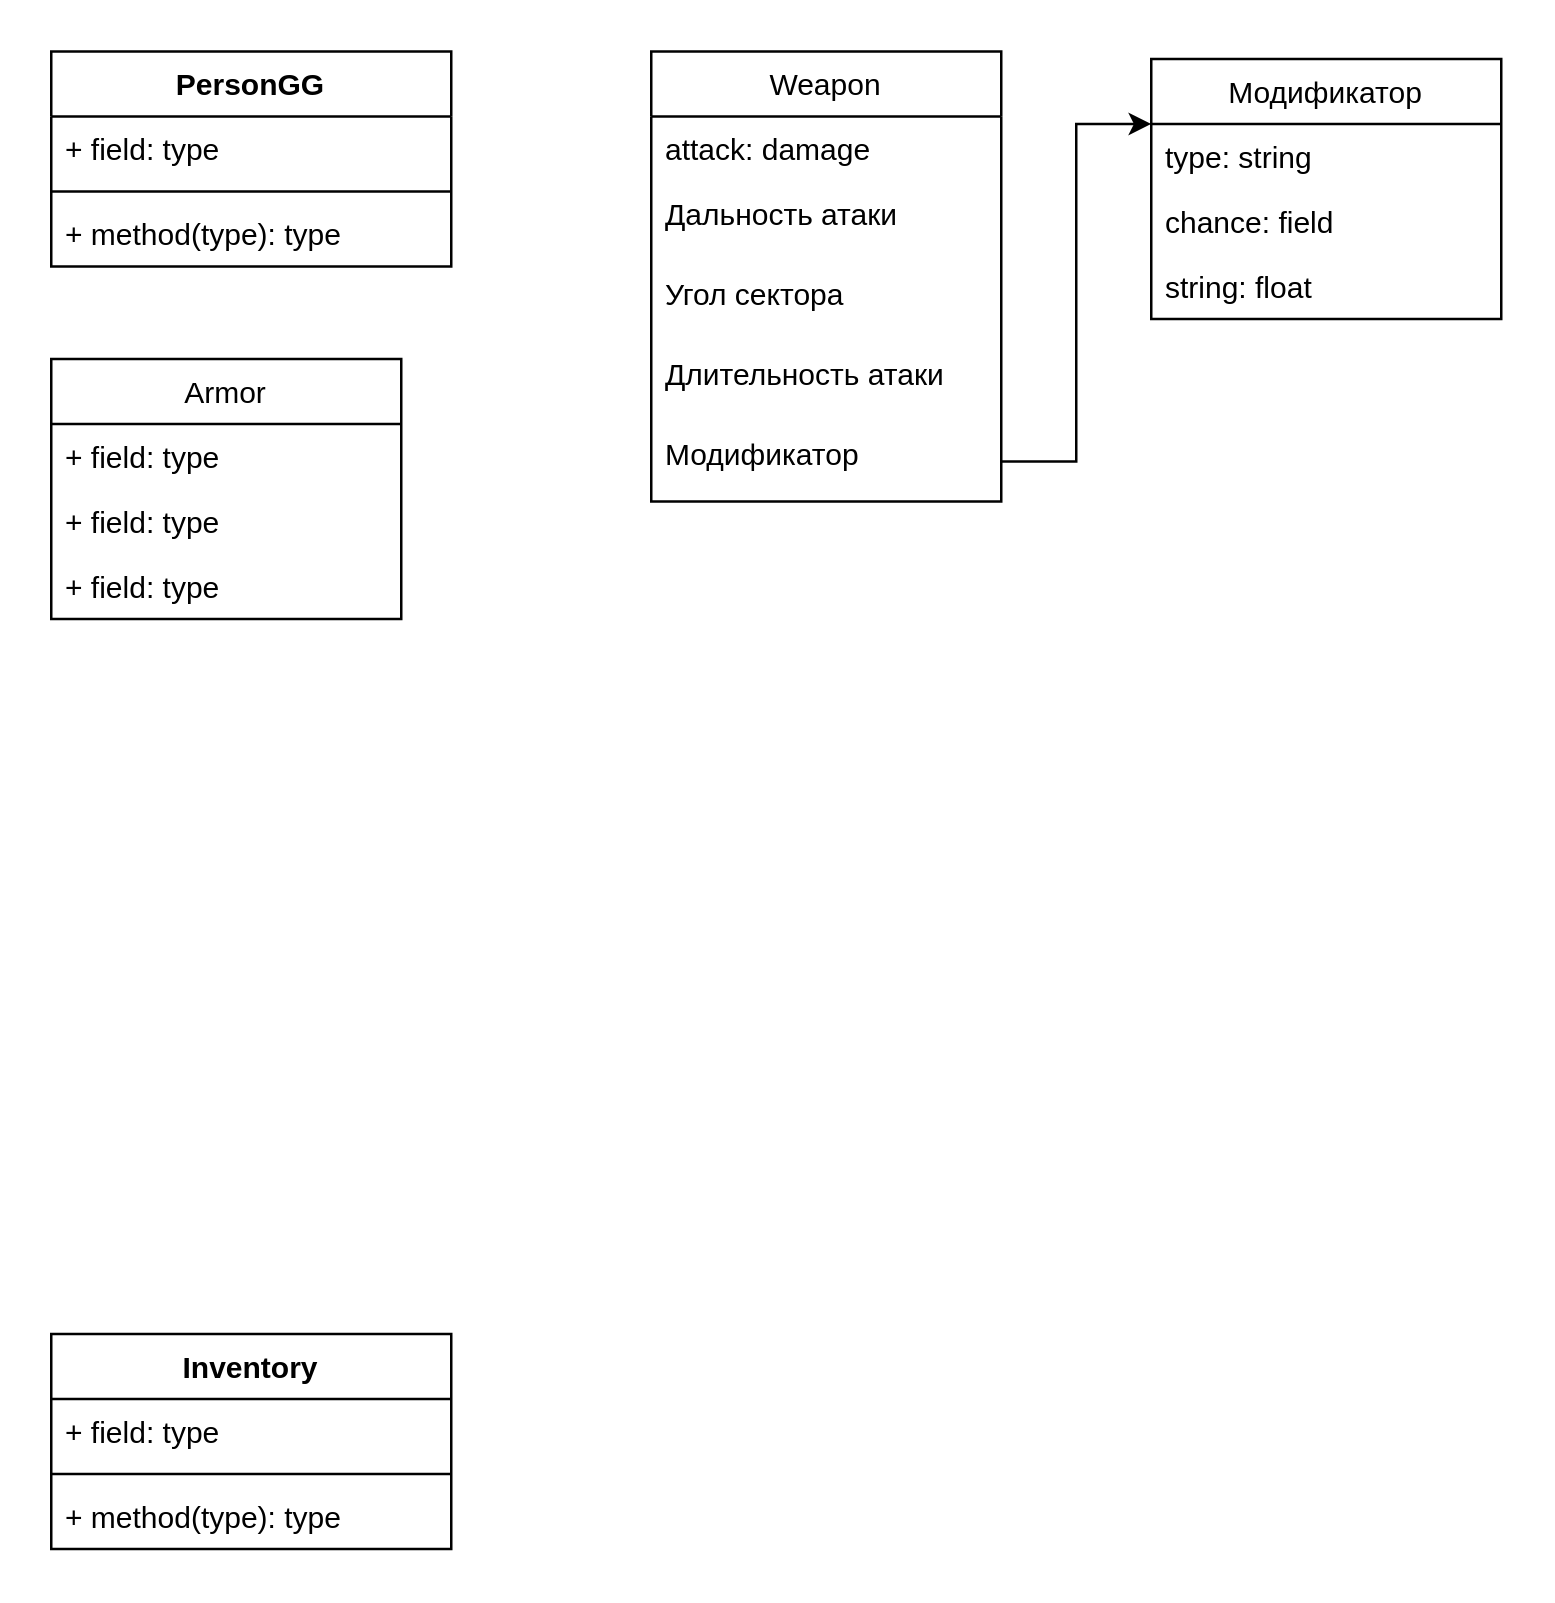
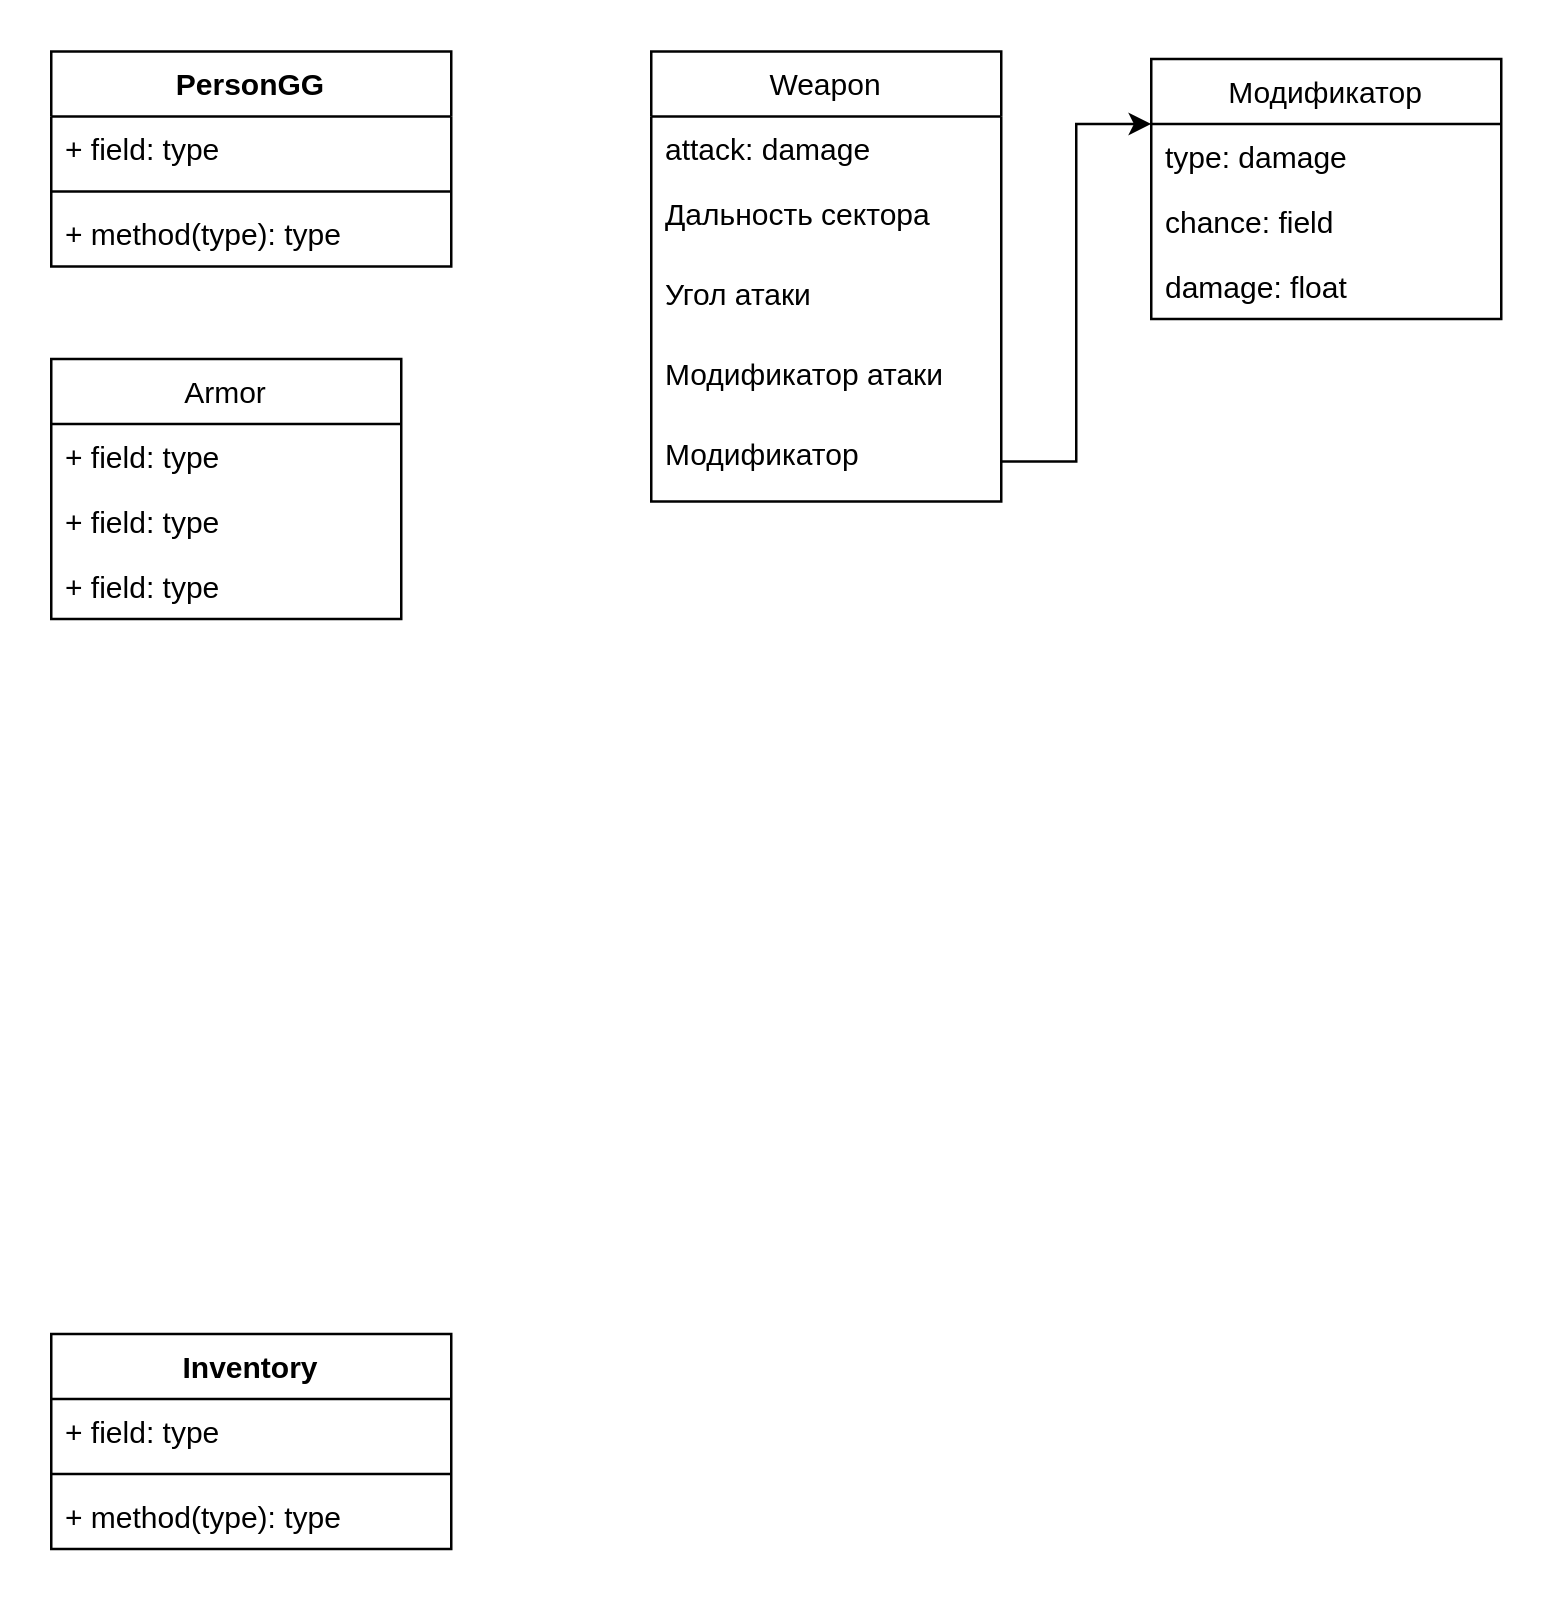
- <mxCell id="21" value="type: string" style="text;strokeColor=none;fillColor=none;align=left;verticalAlign=top;spacingLeft=4;spacingRight=4;overflow=hidden;rotatable=0;points=[[0,0.5],[1,0.5]];portConstraint=eastwest;" vertex="1" parent="20"><mxGeometry y="26" width="140" height="26" as="geometry" /></mxCell>
+ <mxCell id="21" value="type: damage" style="text;strokeColor=none;fillColor=none;align=left;verticalAlign=top;spacingLeft=4;spacingRight=4;overflow=hidden;rotatable=0;points=[[0,0.5],[1,0.5]];portConstraint=eastwest;" vertex="1" parent="20"><mxGeometry y="26" width="140" height="26" as="geometry" /></mxCell>
- <mxCell id="8" value="Дальность атаки" style="text;strokeColor=none;fillColor=none;align=left;verticalAlign=top;spacingLeft=4;spacingRight=4;overflow=hidden;rotatable=0;points=[[0,0.5],[1,0.5]];portConstraint=eastwest;" vertex="1" parent="6"><mxGeometry y="52" width="140" height="32" as="geometry" /></mxCell>
+ <mxCell id="8" value="Дальность сектора" style="text;strokeColor=none;fillColor=none;align=left;verticalAlign=top;spacingLeft=4;spacingRight=4;overflow=hidden;rotatable=0;points=[[0,0.5],[1,0.5]];portConstraint=eastwest;" vertex="1" parent="6"><mxGeometry y="52" width="140" height="32" as="geometry" /></mxCell>
- <mxCell id="23" value="string: float" style="text;strokeColor=none;fillColor=none;align=left;verticalAlign=top;spacingLeft=4;spacingRight=4;overflow=hidden;rotatable=0;points=[[0,0.5],[1,0.5]];portConstraint=eastwest;" vertex="1" parent="20"><mxGeometry y="78" width="140" height="26" as="geometry" /></mxCell>
+ <mxCell id="23" value="damage: float" style="text;strokeColor=none;fillColor=none;align=left;verticalAlign=top;spacingLeft=4;spacingRight=4;overflow=hidden;rotatable=0;points=[[0,0.5],[1,0.5]];portConstraint=eastwest;" vertex="1" parent="20"><mxGeometry y="78" width="140" height="26" as="geometry" /></mxCell>
- <mxCell id="9" value="Угол сектора" style="text;strokeColor=none;fillColor=none;align=left;verticalAlign=top;spacingLeft=4;spacingRight=4;overflow=hidden;rotatable=0;points=[[0,0.5],[1,0.5]];portConstraint=eastwest;" vertex="1" parent="6"><mxGeometry y="84" width="140" height="32" as="geometry" /></mxCell>
+ <mxCell id="9" value="Угол атаки" style="text;strokeColor=none;fillColor=none;align=left;verticalAlign=top;spacingLeft=4;spacingRight=4;overflow=hidden;rotatable=0;points=[[0,0.5],[1,0.5]];portConstraint=eastwest;" vertex="1" parent="6"><mxGeometry y="84" width="140" height="32" as="geometry" /></mxCell>
- <mxCell id="10" value="Длительность атаки" style="text;strokeColor=none;fillColor=none;align=left;verticalAlign=top;spacingLeft=4;spacingRight=4;overflow=hidden;rotatable=0;points=[[0,0.5],[1,0.5]];portConstraint=eastwest;" vertex="1" parent="6"><mxGeometry y="116" width="140" height="32" as="geometry" /></mxCell>
+ <mxCell id="10" value="Модификатор атаки" style="text;strokeColor=none;fillColor=none;align=left;verticalAlign=top;spacingLeft=4;spacingRight=4;overflow=hidden;rotatable=0;points=[[0,0.5],[1,0.5]];portConstraint=eastwest;" vertex="1" parent="6"><mxGeometry y="116" width="140" height="32" as="geometry" /></mxCell>
